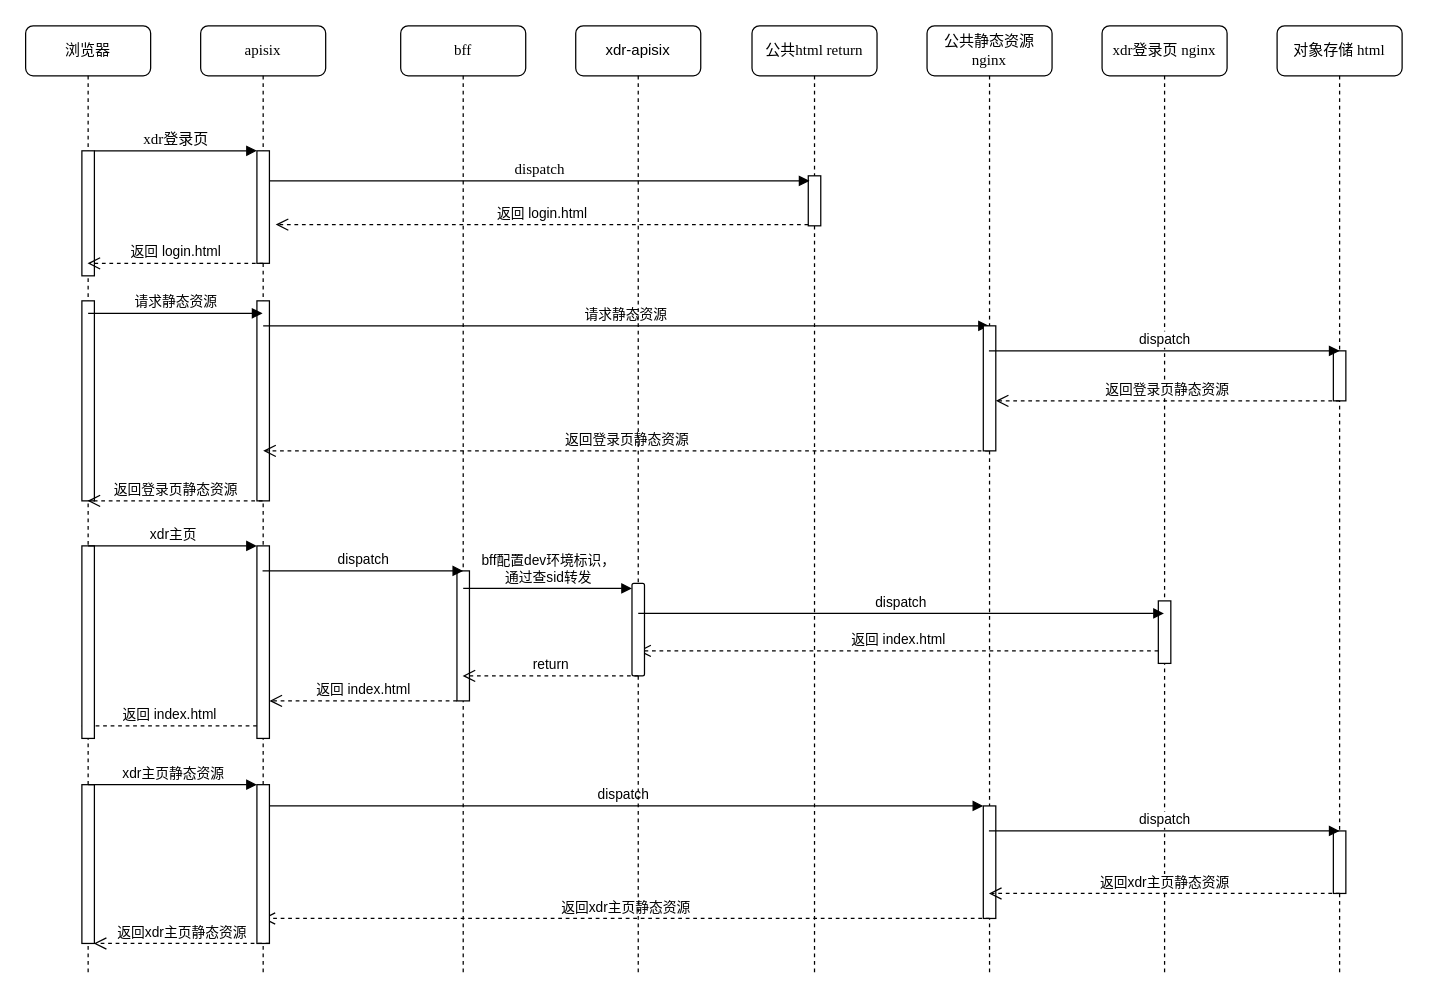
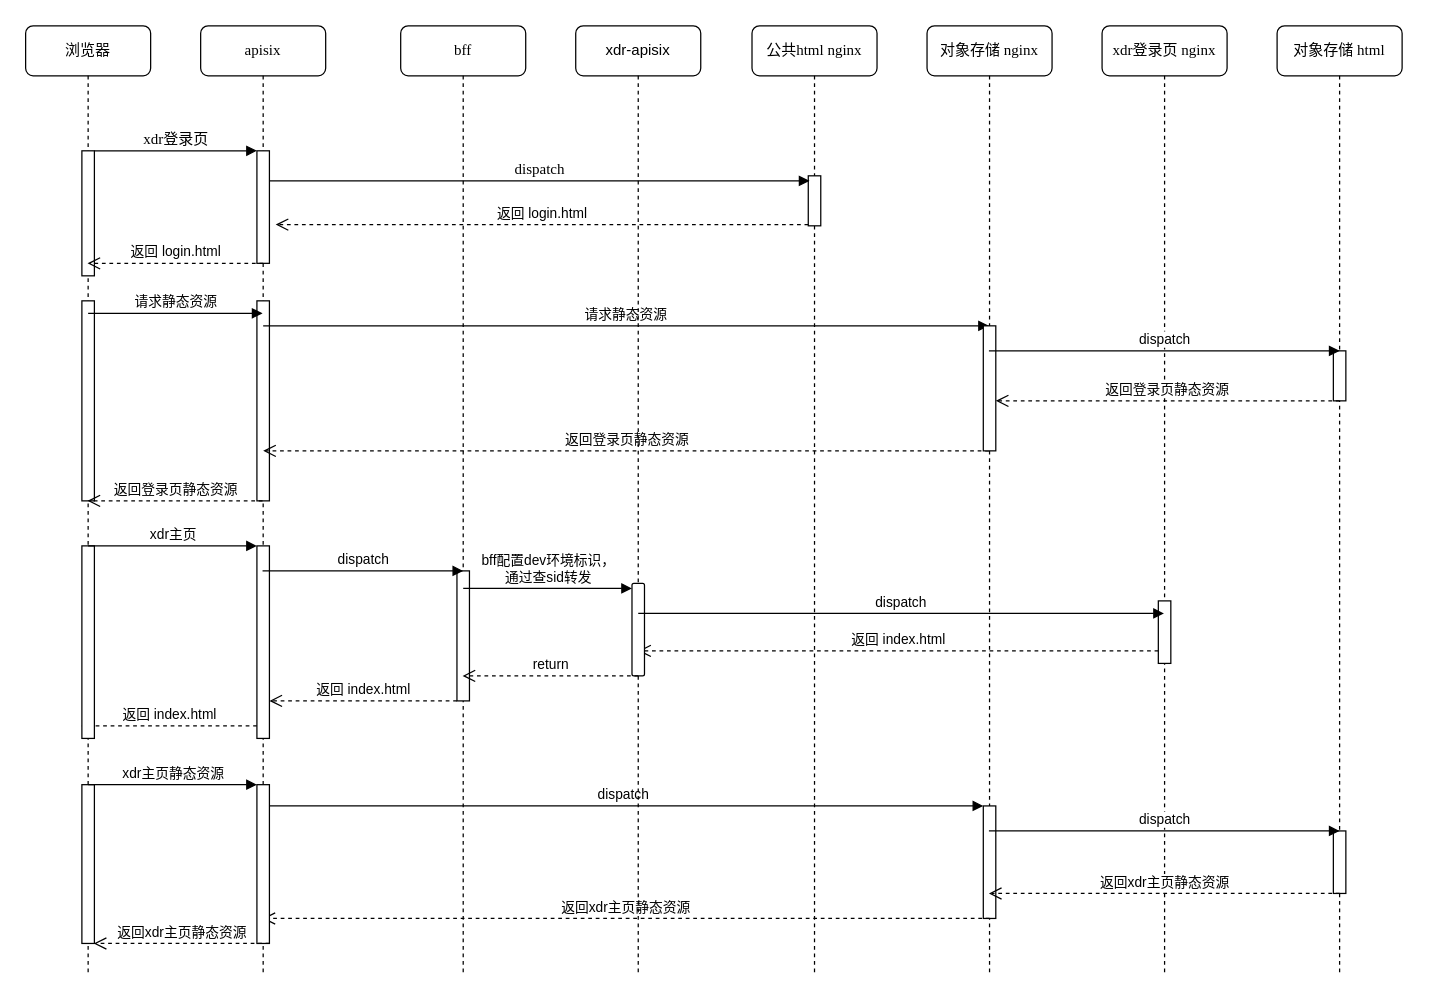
- <mxCell id="12" value="公共html return" style="shape=umlLifeline;perimeter=lifelinePerimeter;whiteSpace=wrap;html=1;container=1;collapsible=0;recursiveResize=0;outlineConnect=0;rounded=1;shadow=0;comic=0;labelBackgroundColor=none;strokeWidth=1;fontFamily=Verdana;fontSize=12;align=center;" parent="1" vertex="1"><mxGeometry x="601" y="20" width="100" height="760" as="geometry" /></mxCell>
+ <mxCell id="12" value="公共html nginx" style="shape=umlLifeline;perimeter=lifelinePerimeter;whiteSpace=wrap;html=1;container=1;collapsible=0;recursiveResize=0;outlineConnect=0;rounded=1;shadow=0;comic=0;labelBackgroundColor=none;strokeWidth=1;fontFamily=Verdana;fontSize=12;align=center;" parent="1" vertex="1"><mxGeometry x="601" y="20" width="100" height="760" as="geometry" /></mxCell>
- <mxCell id="14" value="公共静态资源 nginx" style="shape=umlLifeline;perimeter=lifelinePerimeter;whiteSpace=wrap;html=1;container=1;collapsible=0;recursiveResize=0;outlineConnect=0;rounded=1;shadow=0;comic=0;labelBackgroundColor=none;strokeWidth=1;fontFamily=Verdana;fontSize=12;align=center;" parent="1" vertex="1"><mxGeometry x="741" y="20" width="100" height="760" as="geometry" /></mxCell>
+ <mxCell id="14" value="对象存储 nginx" style="shape=umlLifeline;perimeter=lifelinePerimeter;whiteSpace=wrap;html=1;container=1;collapsible=0;recursiveResize=0;outlineConnect=0;rounded=1;shadow=0;comic=0;labelBackgroundColor=none;strokeWidth=1;fontFamily=Verdana;fontSize=12;align=center;" parent="1" vertex="1"><mxGeometry x="741" y="20" width="100" height="760" as="geometry" /></mxCell>
